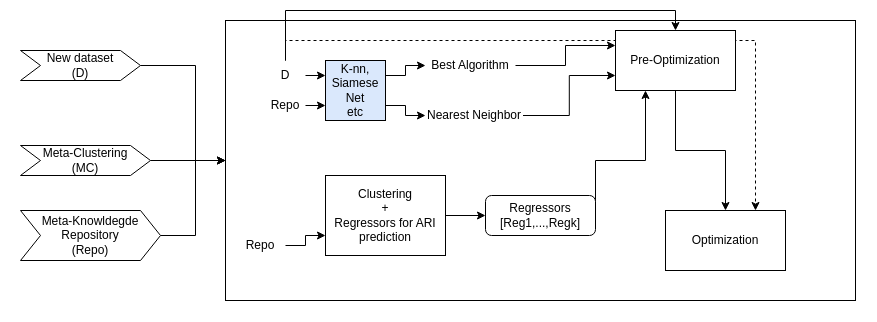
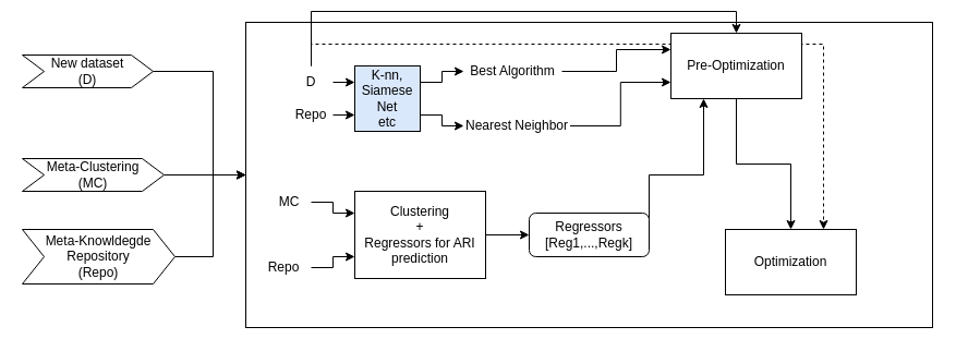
+ <mxCell id="23" value="MC" style="text;html=1;strokeColor=none;fillColor=none;align=center;verticalAlign=middle;whiteSpace=wrap;rounded=0;" vertex="1" parent="1"><mxGeometry x="245" y="170" width="40" height="30" as="geometry" /></mxCell>
+ <mxCell id="22" style="edgeStyle=orthogonalEdgeStyle;rounded=0;orthogonalLoop=1;jettySize=auto;html=1;exitX=1;exitY=0.5;exitDx=0;exitDy=0;entryX=0;entryY=0.25;entryDx=0;entryDy=0;" edge="1" parent="1" source="23" target="27"><mxGeometry relative="1" as="geometry" /></mxCell>
